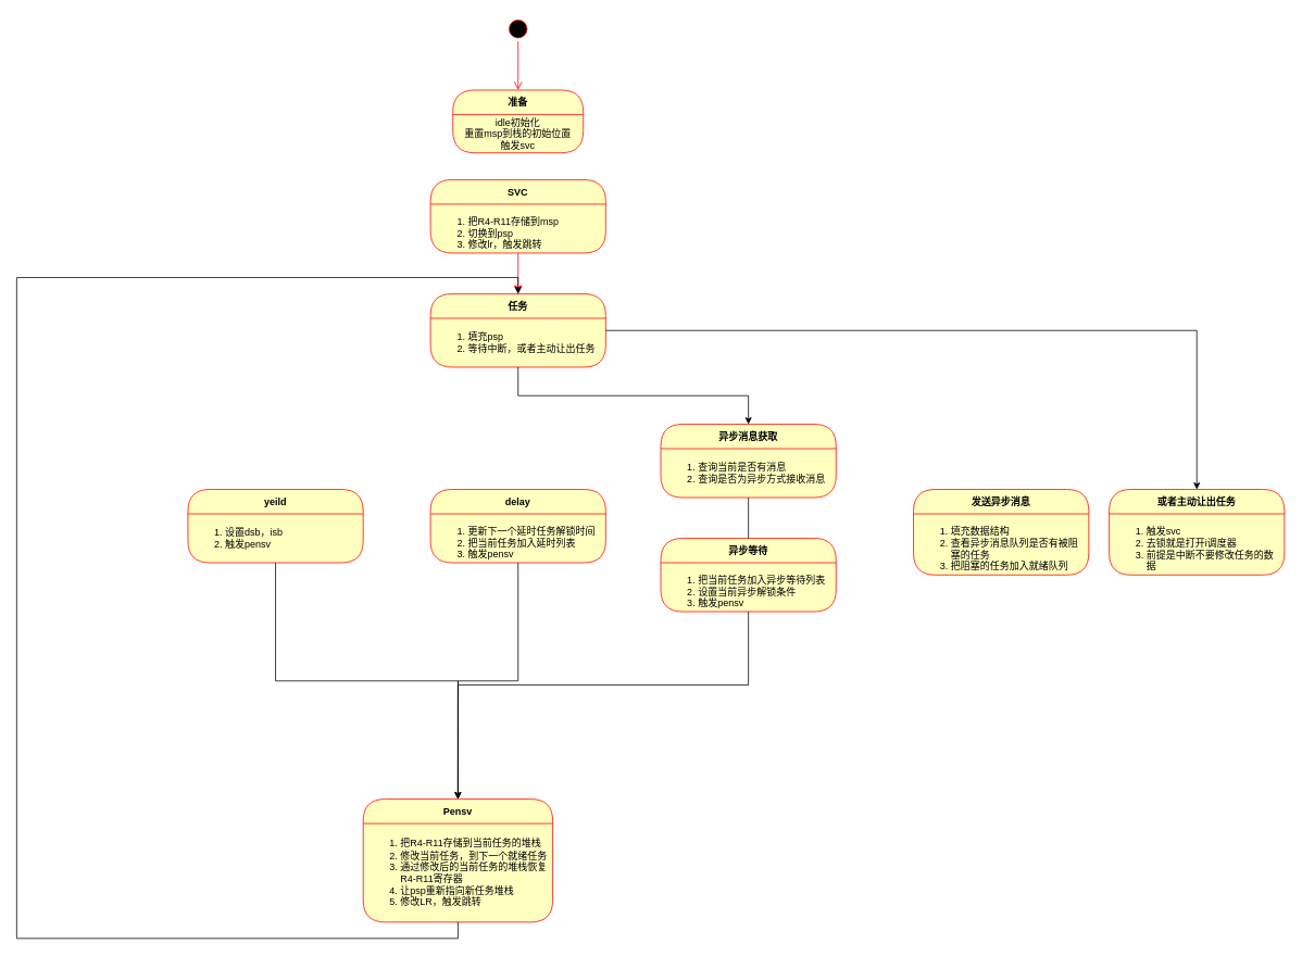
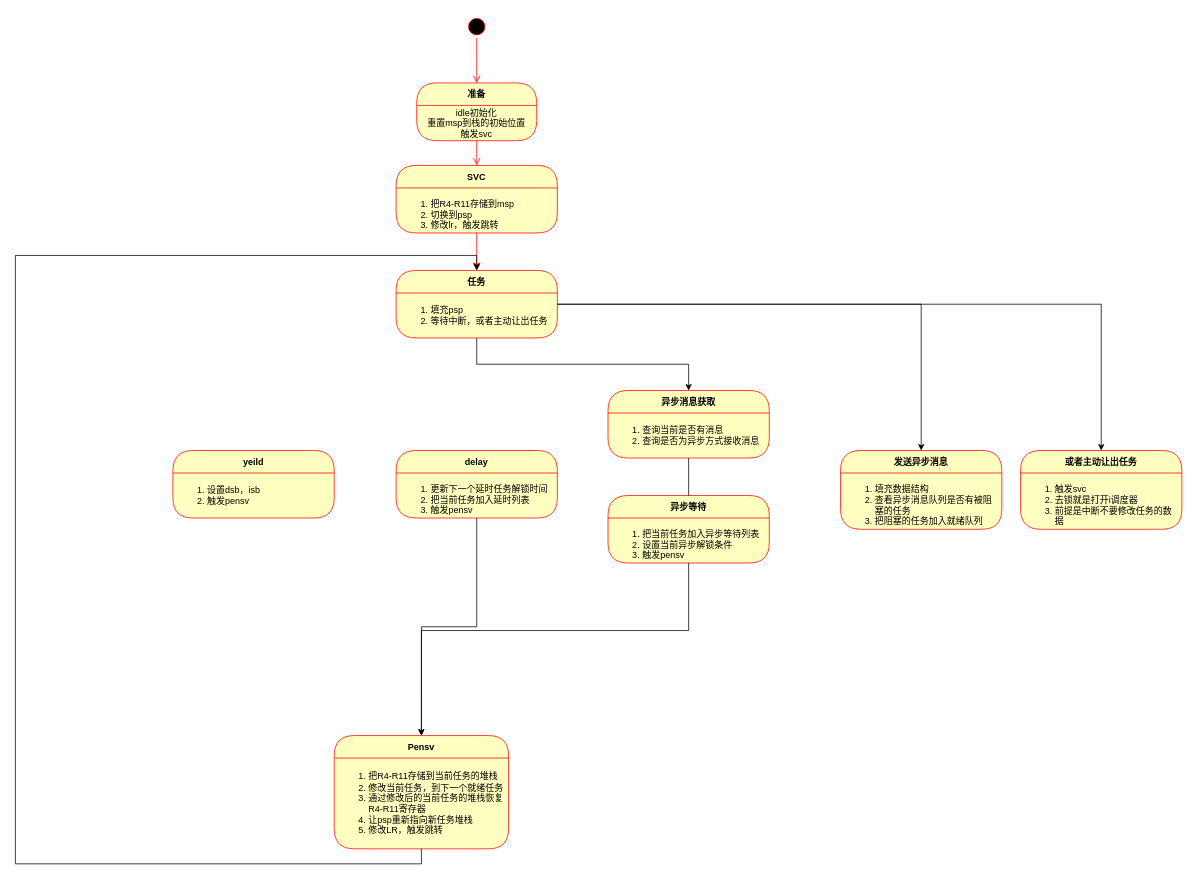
+ <mxCell id="6" value="" style="edgeStyle=orthogonalEdgeStyle;html=1;verticalAlign=bottom;endArrow=open;endSize=8;strokeColor=#ff0000;rounded=0;entryX=0.5;entryY=0;entryDx=0;entryDy=0;" parent="1" source="4" target="7" edge="1"><mxGeometry relative="1" as="geometry"><mxPoint x="630" y="130" as="targetPoint" /></mxGeometry></mxCell>
+ <mxCell id="30" style="edgeStyle=orthogonalEdgeStyle;rounded=0;orthogonalLoop=1;jettySize=auto;html=1;exitX=1;exitY=0.25;exitDx=0;exitDy=0;entryX=0.5;entryY=0;entryDx=0;entryDy=0;" parent="1" source="11" target="28" edge="1"><mxGeometry relative="1" as="geometry" /></mxCell>
- <mxCell id="19" style="edgeStyle=orthogonalEdgeStyle;rounded=0;orthogonalLoop=1;jettySize=auto;html=1;exitX=0.5;exitY=1;exitDx=0;exitDy=0;entryX=0.5;entryY=0;entryDx=0;entryDy=0;" parent="1" source="15" target="12" edge="1"><mxGeometry relative="1" as="geometry" /></mxCell>
